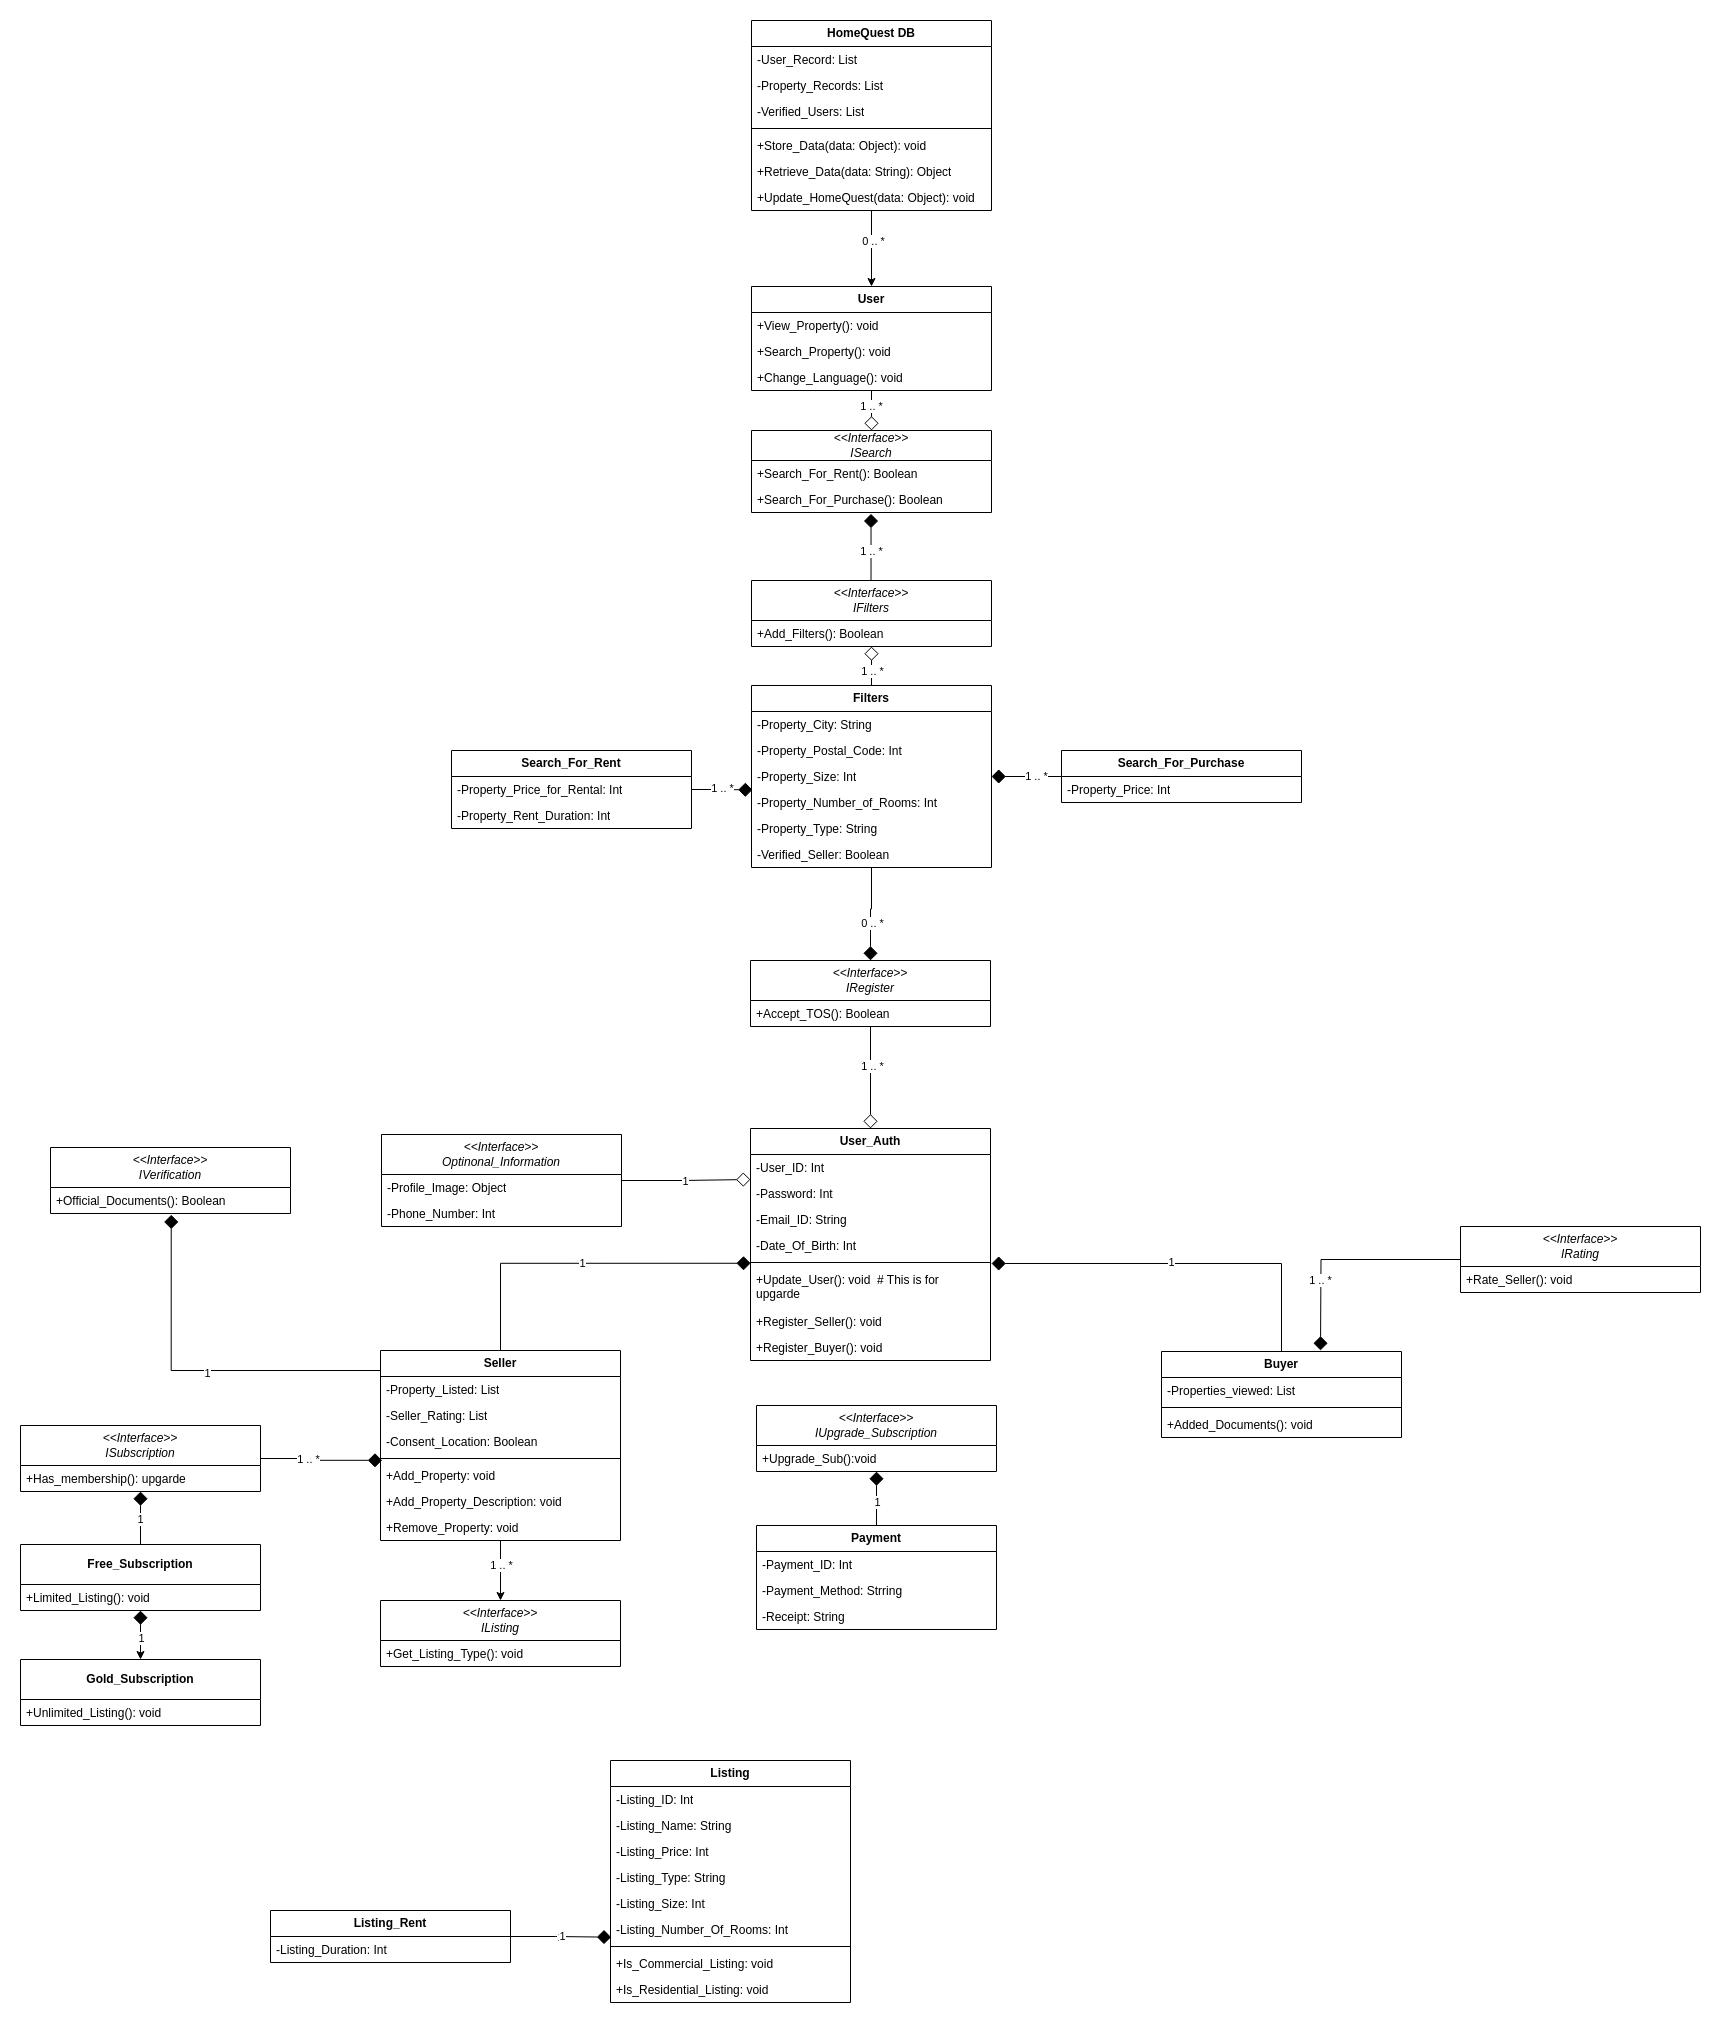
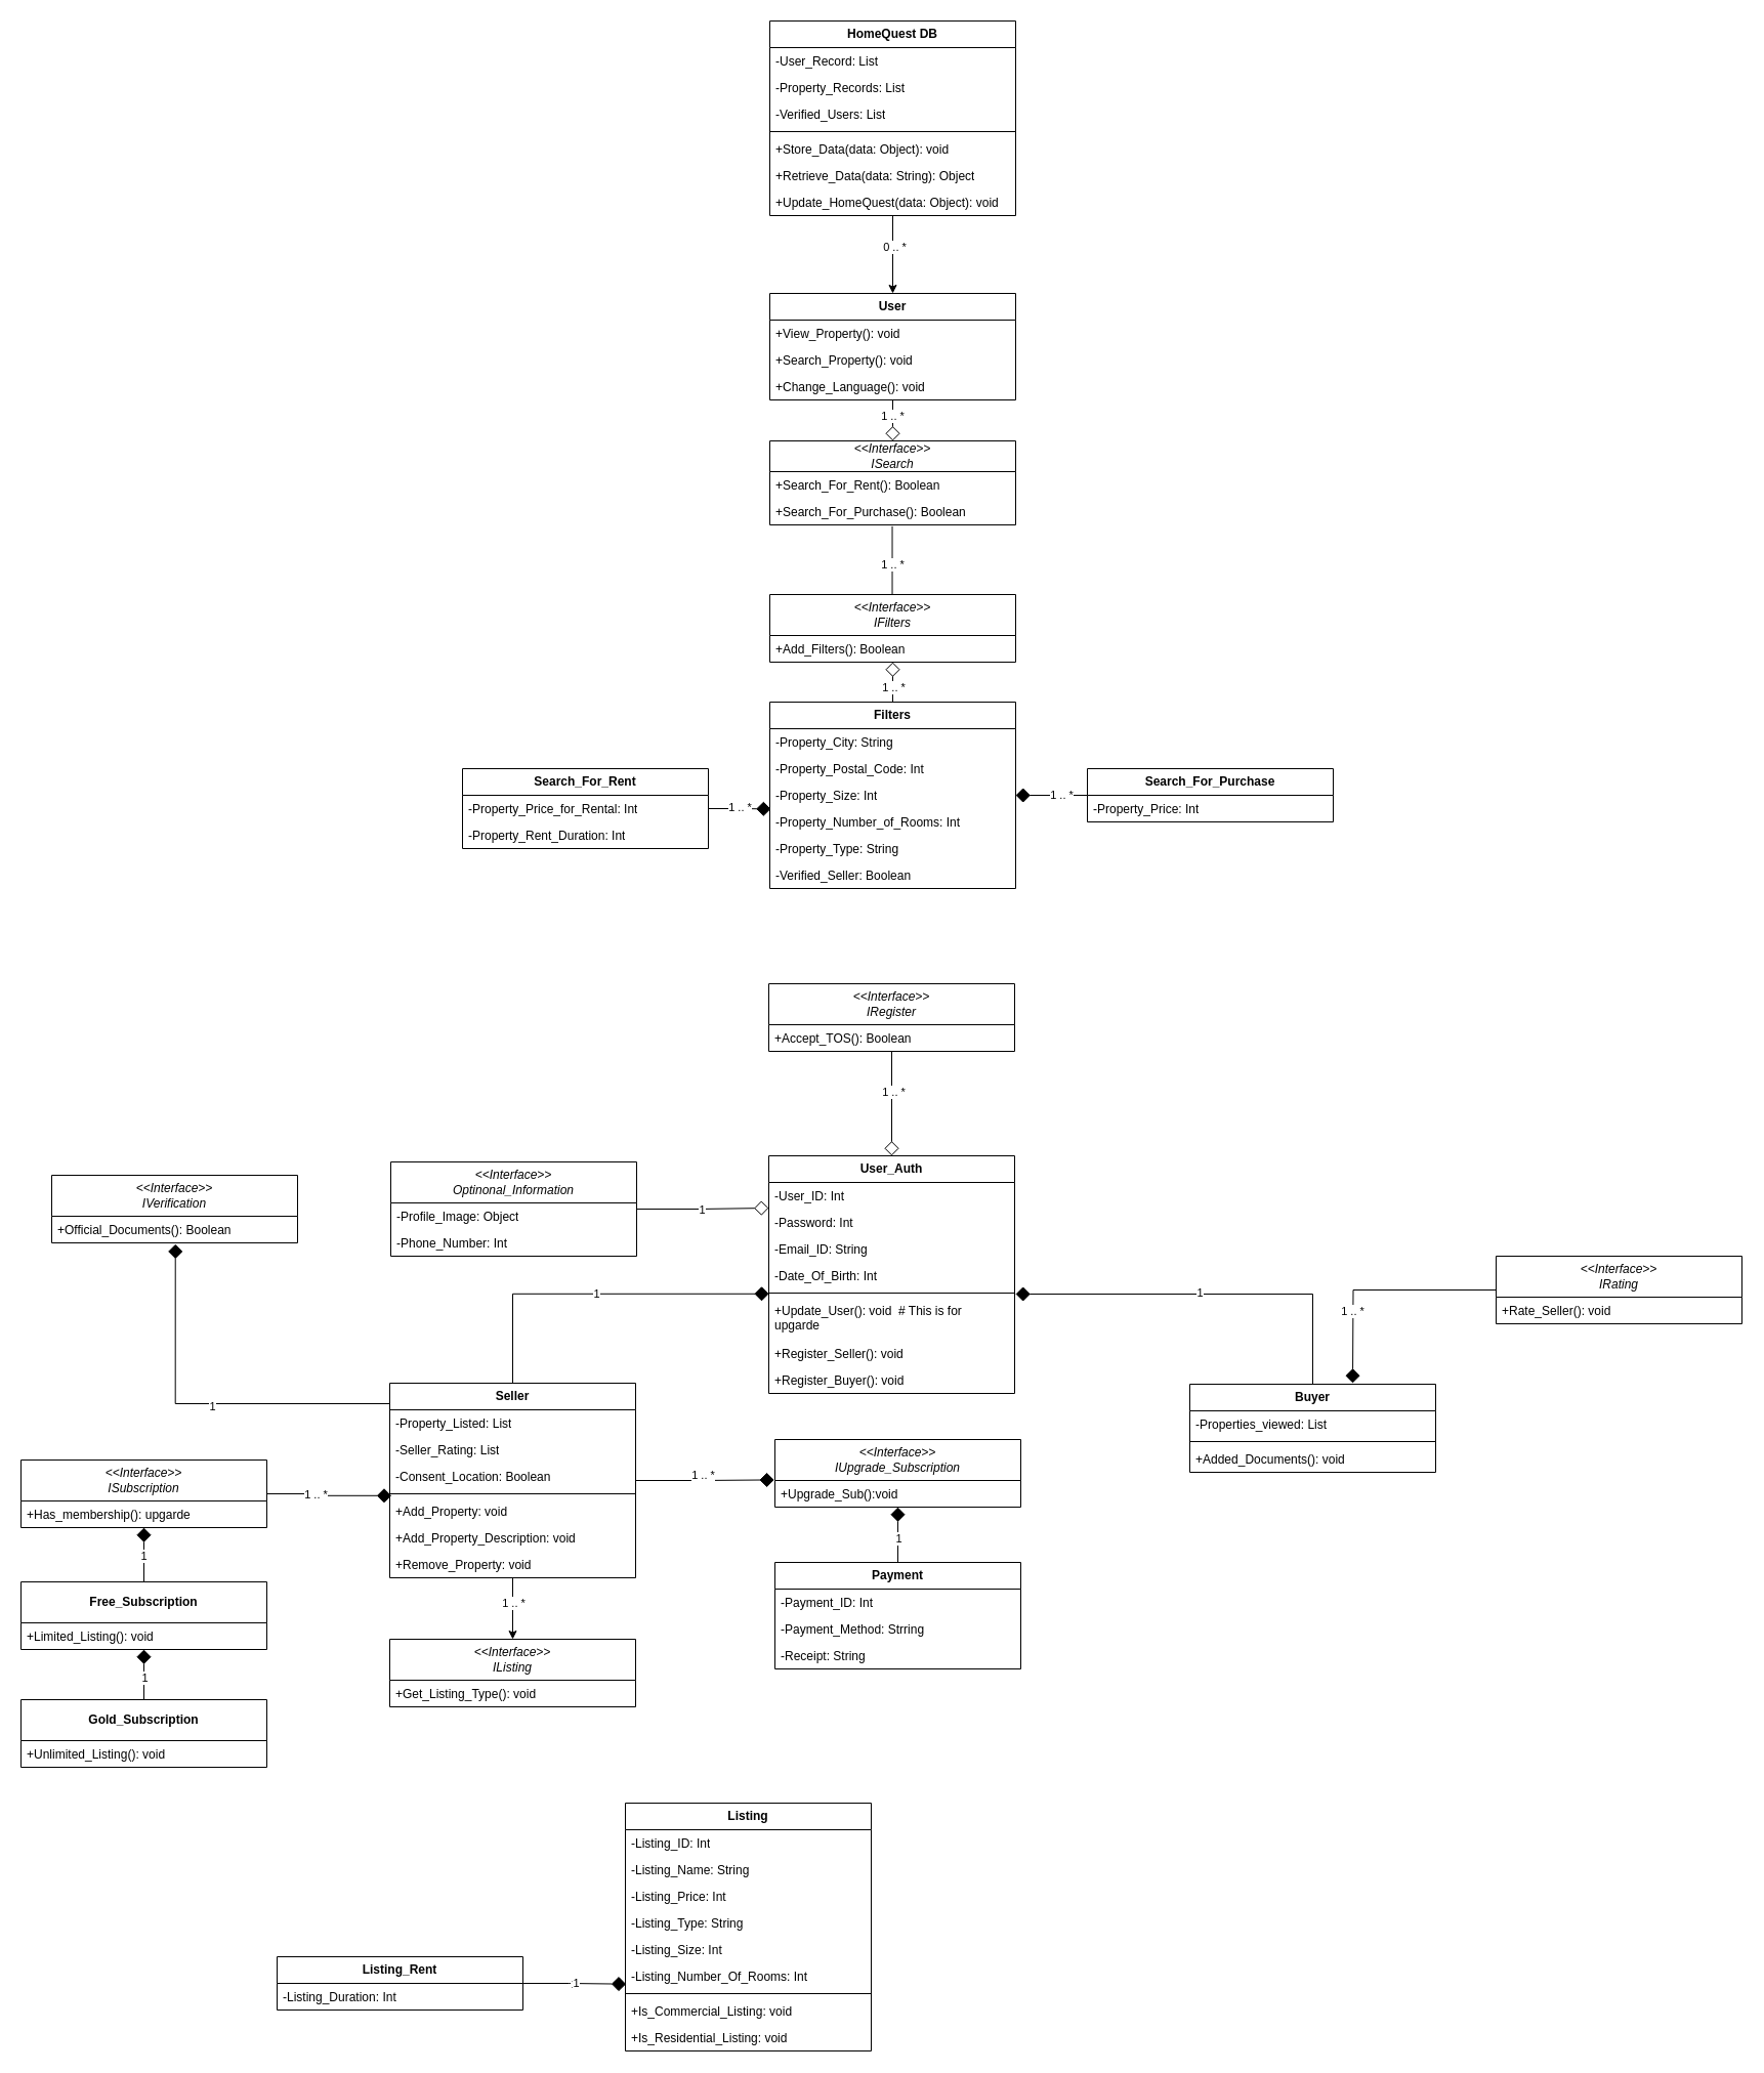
- <mxCell id="96" style="edgeStyle=orthogonalEdgeStyle;rounded=0;orthogonalLoop=1;jettySize=auto;html=1;entryX=0.498;entryY=1.051;entryDx=0;entryDy=0;endArrow=diamond;endFill=1;endSize=12;entryPerimeter=0;" edge="1" parent="1" source="100" target="95"><mxGeometry relative="1" as="geometry"><Array as="points"><mxPoint x="871" y="513" /></Array></mxGeometry></mxCell>
+ <mxCell id="96" style="edgeStyle=orthogonalEdgeStyle;rounded=0;orthogonalLoop=1;jettySize=auto;html=1;entryX=0.498;entryY=1.051;entryDx=0;entryDy=0;endArrow=none;endFill=1;endSize=12;entryPerimeter=0;" edge="1" parent="1" source="100" target="95"><mxGeometry relative="1" as="geometry"><Array as="points"><mxPoint x="871" y="513" /></Array></mxGeometry></mxCell>
- <mxCell id="115" style="edgeStyle=orthogonalEdgeStyle;rounded=0;orthogonalLoop=1;jettySize=auto;html=1;endArrow=diamond;endFill=1;endSize=12;" edge="1" parent="1" source="117" target="10"><mxGeometry relative="1" as="geometry" /></mxCell>
- <mxCell id="116" value="0 .. *" style="edgeLabel;html=1;align=center;verticalAlign=middle;resizable=0;points=[];" vertex="1" connectable="0" parent="115"><mxGeometry x="0.182" y="1" relative="1" as="geometry"><mxPoint as="offset" /></mxGeometry></mxCell>
+ <mxCell id="83" style="edgeStyle=orthogonalEdgeStyle;rounded=0;orthogonalLoop=1;jettySize=auto;html=1;entryX=-0.003;entryY=0.597;entryDx=0;entryDy=0;entryPerimeter=0;endArrow=diamond;startFill=0;endFill=1;endSize=12;" edge="1" parent="1" source="40" target="87"><mxGeometry relative="1" as="geometry" /></mxCell>
+ <mxCell id="84" value="1 .. *" style="edgeLabel;html=1;align=center;verticalAlign=middle;resizable=0;points=[];" vertex="1" connectable="0" parent="83"><mxGeometry x="-0.003" y="3" relative="1" as="geometry"><mxPoint x="-2" y="-2" as="offset" /></mxGeometry></mxCell>
- <mxCell id="55" style="edgeStyle=orthogonalEdgeStyle;rounded=0;orthogonalLoop=1;jettySize=auto;html=1;entryX=0.5;entryY=0;entryDx=0;entryDy=0;endArrow=classic;startFill=1;startArrow=diamond;startSize=12;" edge="1" parent="1" source="57" target="59"><mxGeometry relative="1" as="geometry" /></mxCell>
+ <mxCell id="55" style="edgeStyle=orthogonalEdgeStyle;rounded=0;orthogonalLoop=1;jettySize=auto;html=1;entryX=0.5;entryY=0;entryDx=0;entryDy=0;endArrow=none;startFill=1;startArrow=diamond;startSize=12;" edge="1" parent="1" source="57" target="59"><mxGeometry relative="1" as="geometry" /></mxCell>
